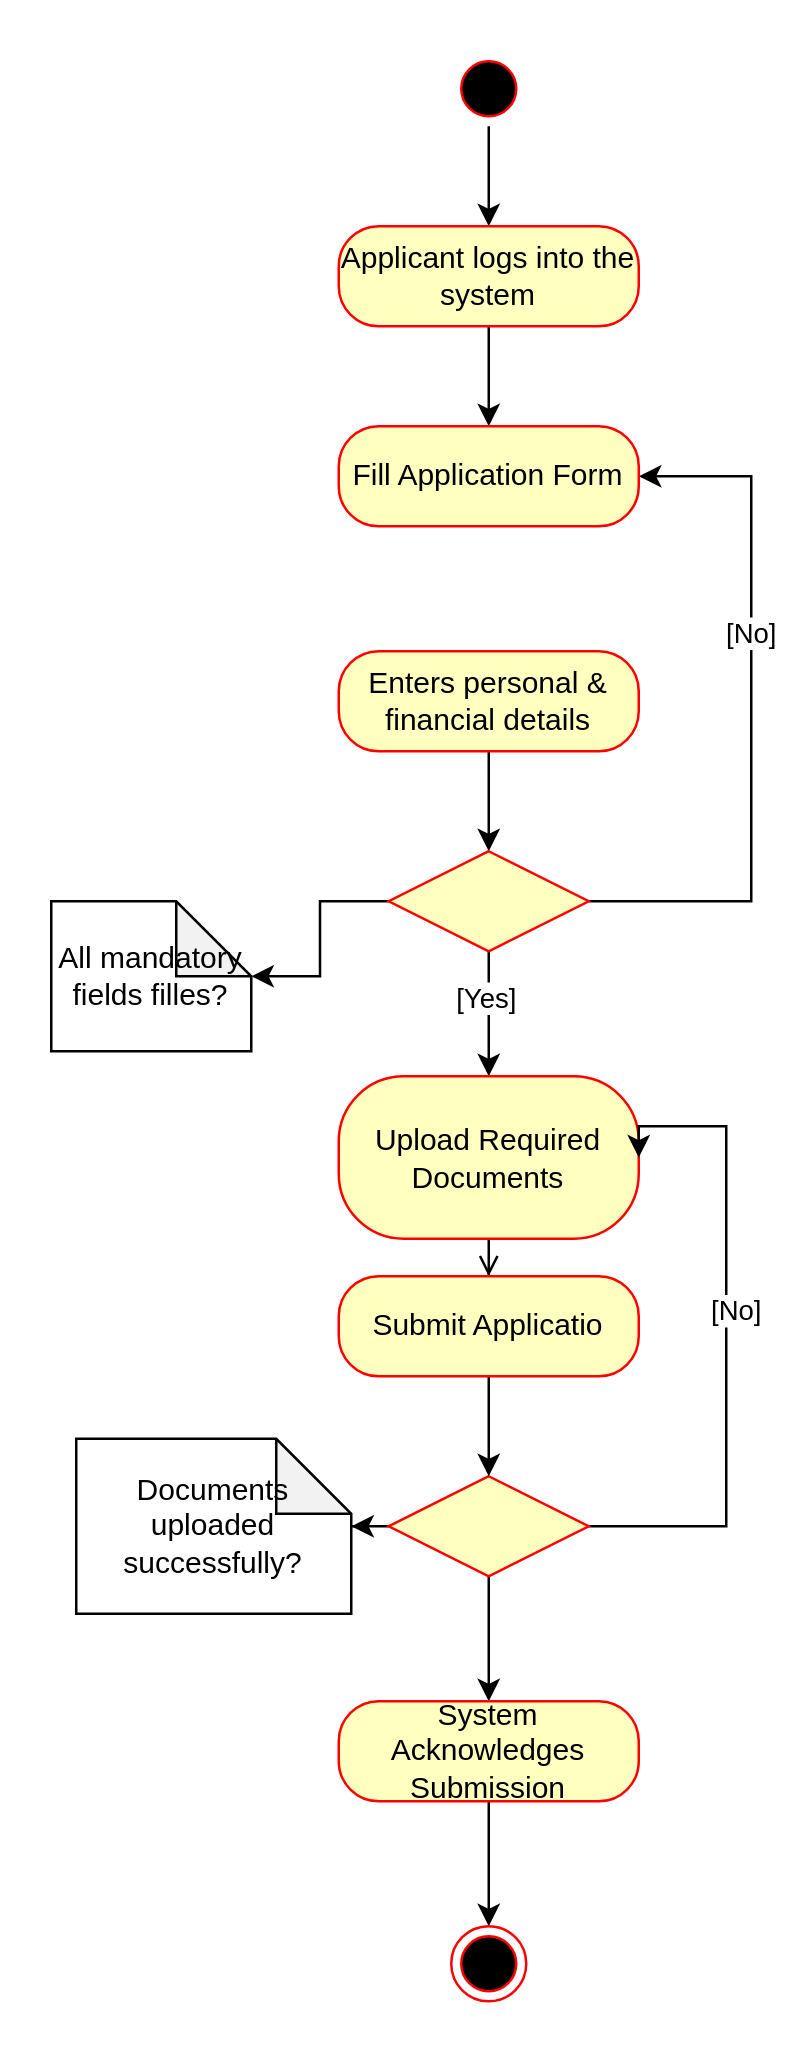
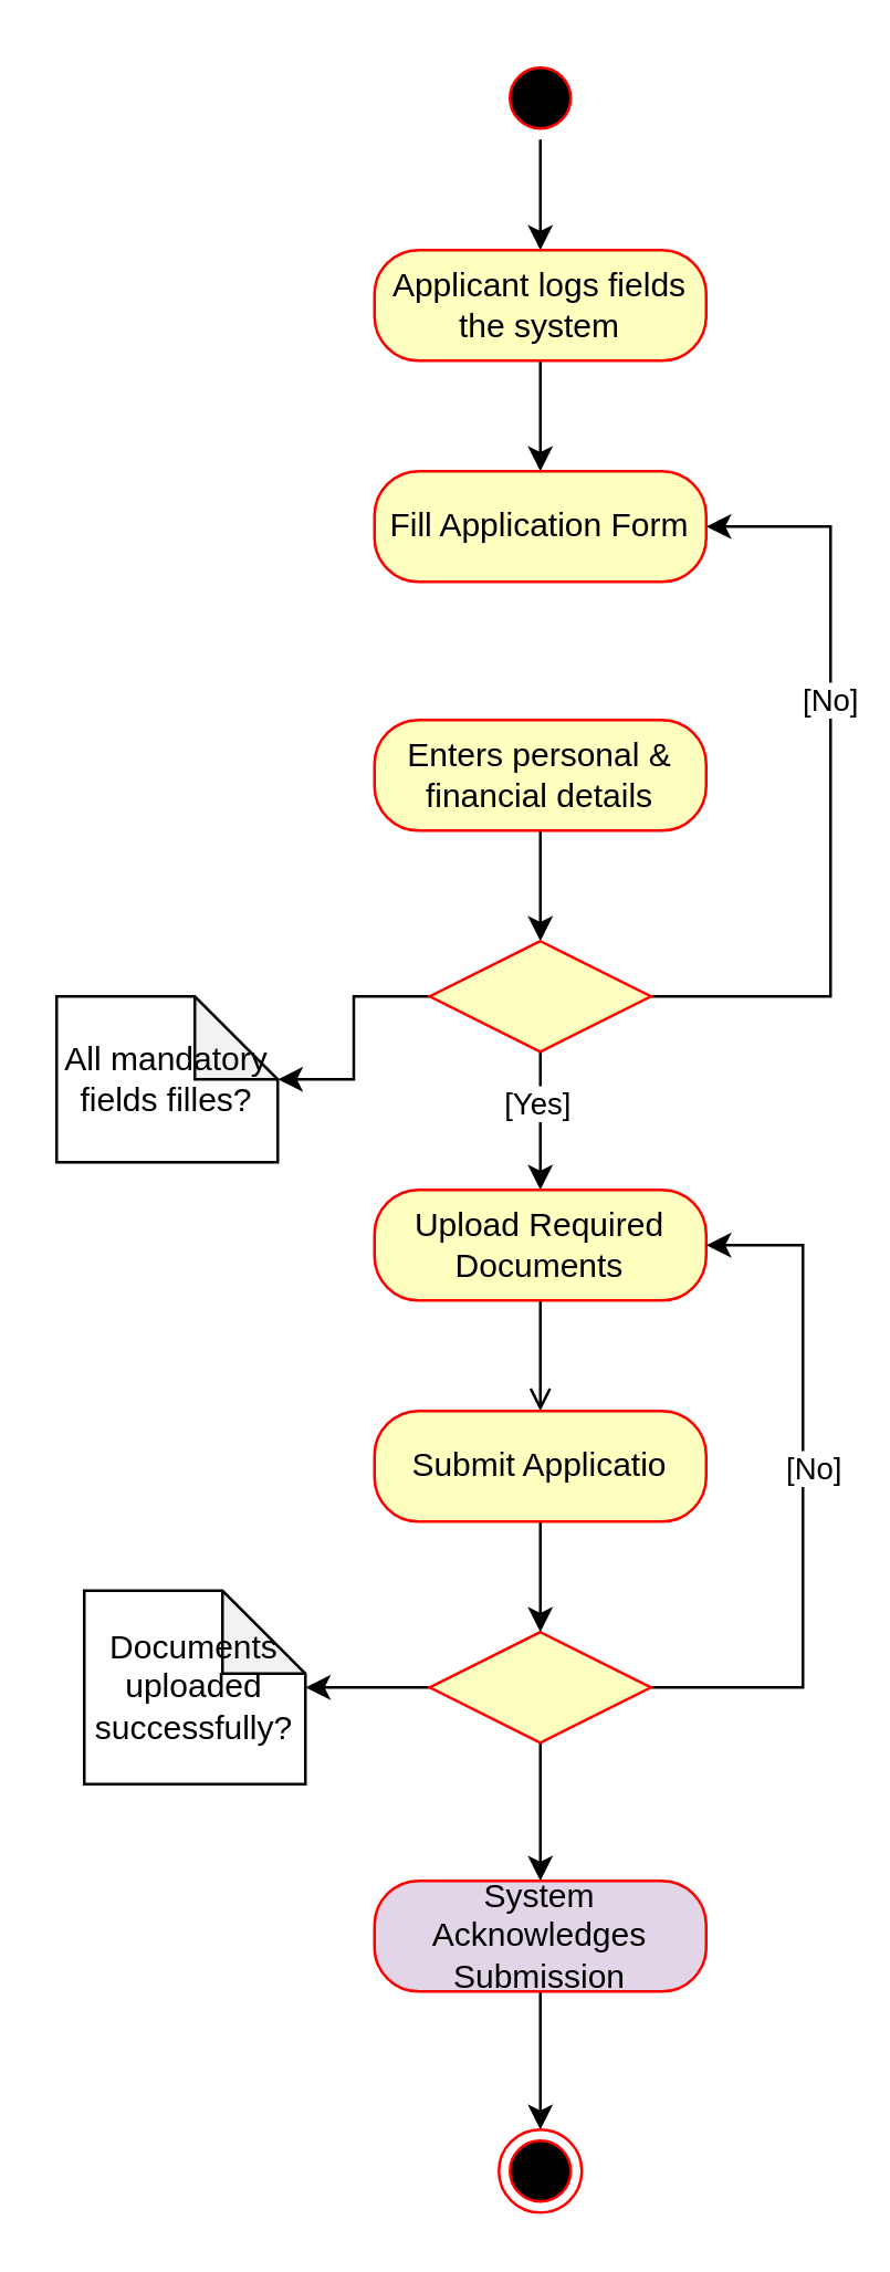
- <mxCell id="5" value="Applicant logs into the system" style="rounded=1;whiteSpace=wrap;html=1;arcSize=40;fontColor=#000000;fillColor=#ffffc0;strokeColor=#ff0000;" vertex="1" parent="1"><mxGeometry x="135" y="90" width="120" height="40" as="geometry" /></mxCell>
+ <mxCell id="5" value="Applicant logs fields the system" style="rounded=1;whiteSpace=wrap;html=1;arcSize=40;fontColor=#000000;fillColor=#ffffc0;strokeColor=#ff0000;" vertex="1" parent="1"><mxGeometry x="135" y="90" width="120" height="40" as="geometry" /></mxCell>
- <mxCell id="15" value="Upload Required Documents" style="rounded=1;whiteSpace=wrap;html=1;arcSize=40;fontColor=#000000;fillColor=#ffffc0;strokeColor=#ff0000;" vertex="1" parent="1"><mxGeometry x="135" y="430" width="120" height="65" as="geometry" /></mxCell>
+ <mxCell id="15" value="Upload Required Documents" style="rounded=1;whiteSpace=wrap;html=1;arcSize=40;fontColor=#000000;fillColor=#ffffc0;strokeColor=#ff0000;" vertex="1" parent="1"><mxGeometry x="135" y="430" width="120" height="40" as="geometry" /></mxCell>
- <mxCell id="24" value="Documents uploaded successfully?" style="shape=note;whiteSpace=wrap;html=1;backgroundOutline=1;darkOpacity=0.05;" vertex="1" parent="1"><mxGeometry x="30" y="575" width="110" height="70" as="geometry" /></mxCell>
+ <mxCell id="24" value="Documents uploaded successfully?" style="shape=note;whiteSpace=wrap;html=1;backgroundOutline=1;darkOpacity=0.05;" vertex="1" parent="1"><mxGeometry x="30" y="575" width="80" height="70" as="geometry" /></mxCell>
- <mxCell id="23" value="System Acknowledges Submission" style="rounded=1;whiteSpace=wrap;html=1;arcSize=40;fontColor=#000000;fillColor=#ffffc0;strokeColor=#ff0000;" vertex="1" parent="1"><mxGeometry x="135" y="680" width="120" height="40" as="geometry" /></mxCell>
+ <mxCell id="23" value="System Acknowledges Submission" style="rounded=1;whiteSpace=wrap;html=1;arcSize=40;fontColor=#000000;fillColor=#e1d5e7;strokeColor=#ff0000;" vertex="1" parent="1"><mxGeometry x="135" y="680" width="120" height="40" as="geometry" /></mxCell>
